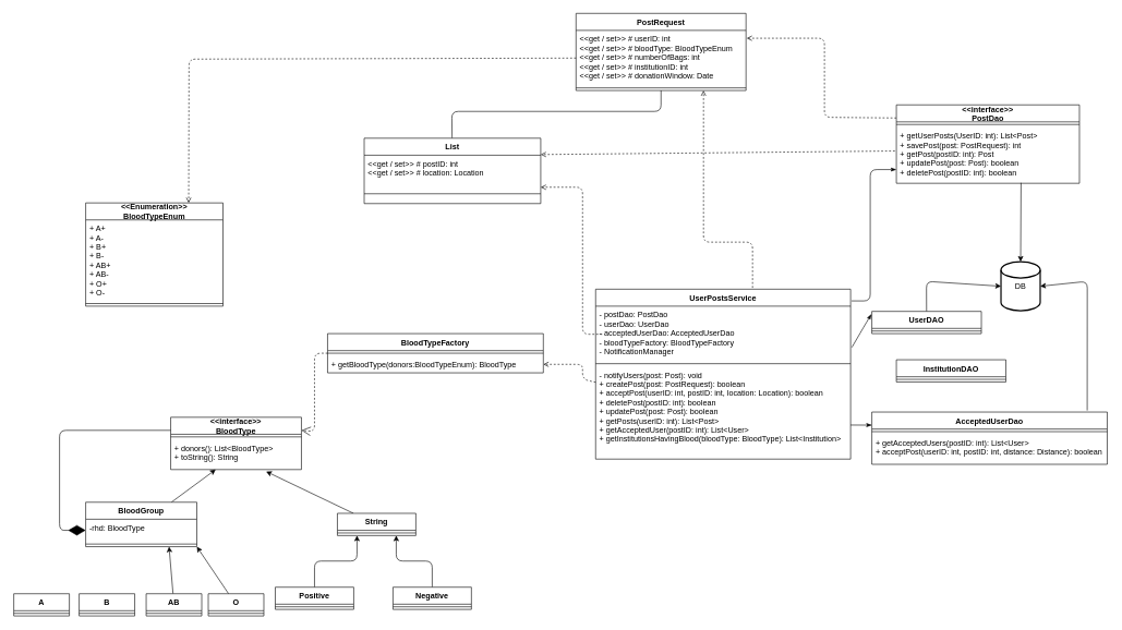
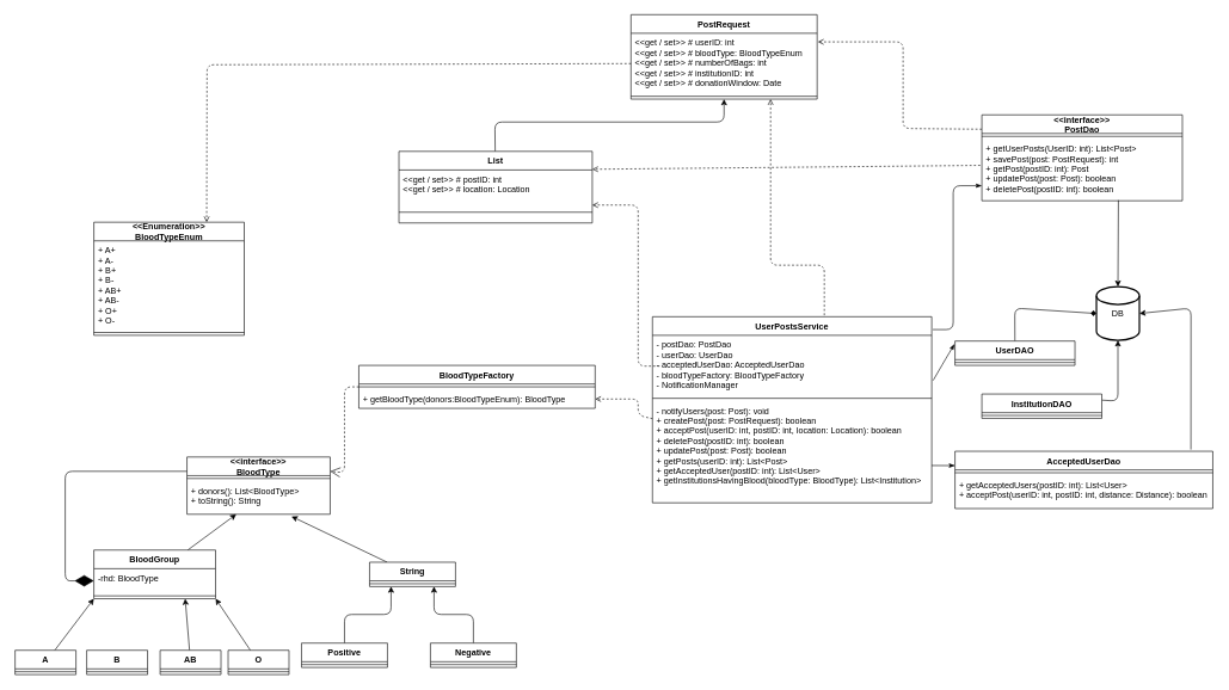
- <mxCell id="2" style="edgeStyle=none;html=1;entryX=0.5;entryY=1;entryDx=0;entryDy=0;endArrow=none;" parent="1" source="3" target="24" edge="1"><mxGeometry relative="1" as="geometry"><Array as="points"><mxPoint x="690" y="170" /><mxPoint x="1010" y="170" /></Array></mxGeometry></mxCell>
+ <mxCell id="2" style="edgeStyle=none;html=1;entryX=0.5;entryY=1;entryDx=0;entryDy=0;" parent="1" source="3" target="24" edge="1"><mxGeometry relative="1" as="geometry"><Array as="points"><mxPoint x="690" y="170" /><mxPoint x="1010" y="170" /></Array></mxGeometry></mxCell>
- <mxCell id="17" style="edgeStyle=none;html=1;entryX=0;entryY=0.5;entryDx=0;entryDy=0;entryPerimeter=0;" parent="1" source="18" target="67" edge="1"><mxGeometry relative="1" as="geometry"><Array as="points"><mxPoint x="1416" y="430" /></Array></mxGeometry></mxCell>
+ <mxCell id="17" style="edgeStyle=none;html=1;entryX=0;entryY=0.5;entryDx=0;entryDy=0;entryPerimeter=0;endArrow=diamond;" parent="1" source="18" target="67" edge="1"><mxGeometry relative="1" as="geometry"><Array as="points"><mxPoint x="1416" y="430" /></Array></mxGeometry></mxCell>
+ <mxCell id="69" style="edgeStyle=none;html=1;entryX=0.5;entryY=1;entryDx=0;entryDy=0;entryPerimeter=0;exitX=1;exitY=0.25;exitDx=0;exitDy=0;" parent="1" source="70" target="67" edge="1"><mxGeometry relative="1" as="geometry"><Array as="points"><mxPoint x="1560" y="560" /></Array></mxGeometry></mxCell>
+ <mxCell id="30" style="edgeStyle=none;html=1;entryX=0;entryY=1;entryDx=0;entryDy=0;" parent="1" source="31" target="21" edge="1"><mxGeometry relative="1" as="geometry" /></mxCell>
